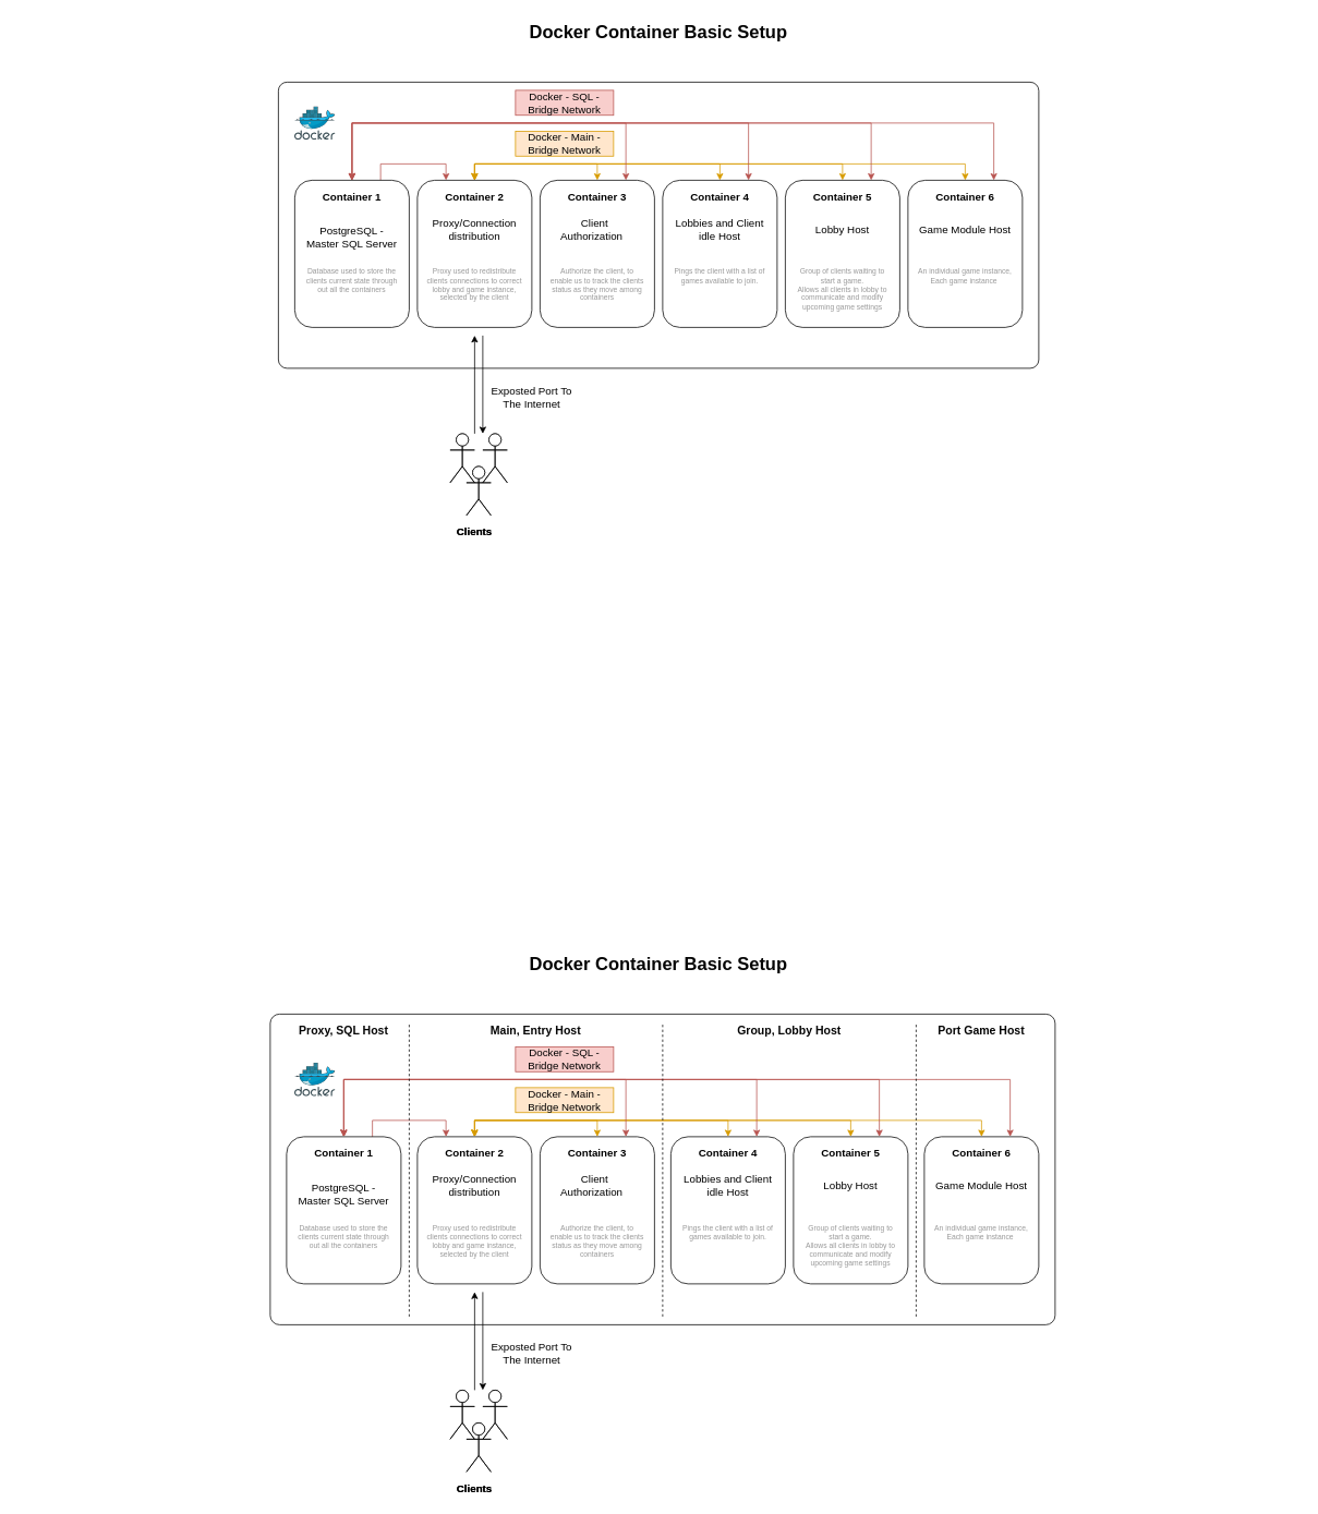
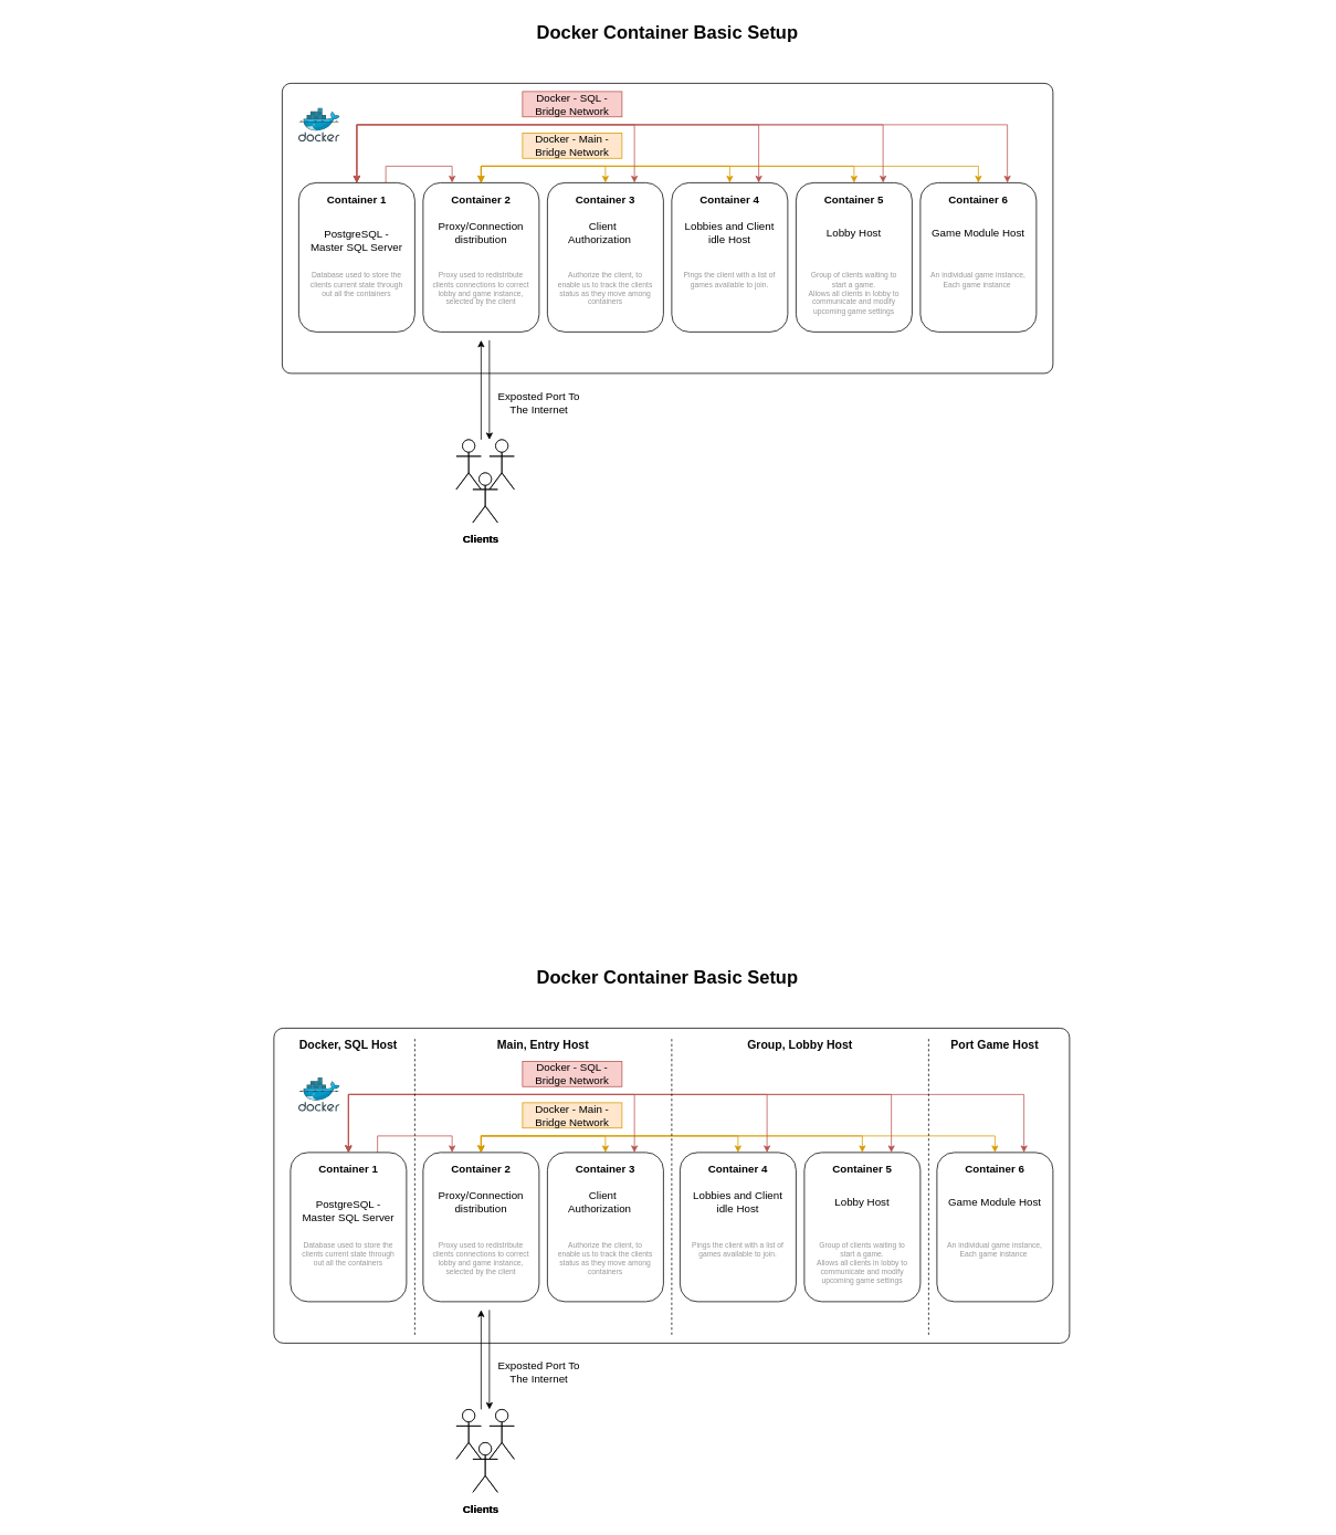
- <mxCell id="135" value="Proxy, SQL Host" style="text;html=1;strokeColor=none;fillColor=none;align=center;verticalAlign=middle;whiteSpace=wrap;rounded=0;fontSize=14;fontColor=#050505;fontStyle=1" vertex="1" parent="1"><mxGeometry x="350" y="1250" width="140" height="20" as="geometry" /></mxCell>
+ <mxCell id="135" value="Docker, SQL Host" style="text;html=1;strokeColor=none;fillColor=none;align=center;verticalAlign=middle;whiteSpace=wrap;rounded=0;fontSize=14;fontColor=#050505;fontStyle=1" vertex="1" parent="1"><mxGeometry x="350" y="1250" width="140" height="20" as="geometry" /></mxCell>
